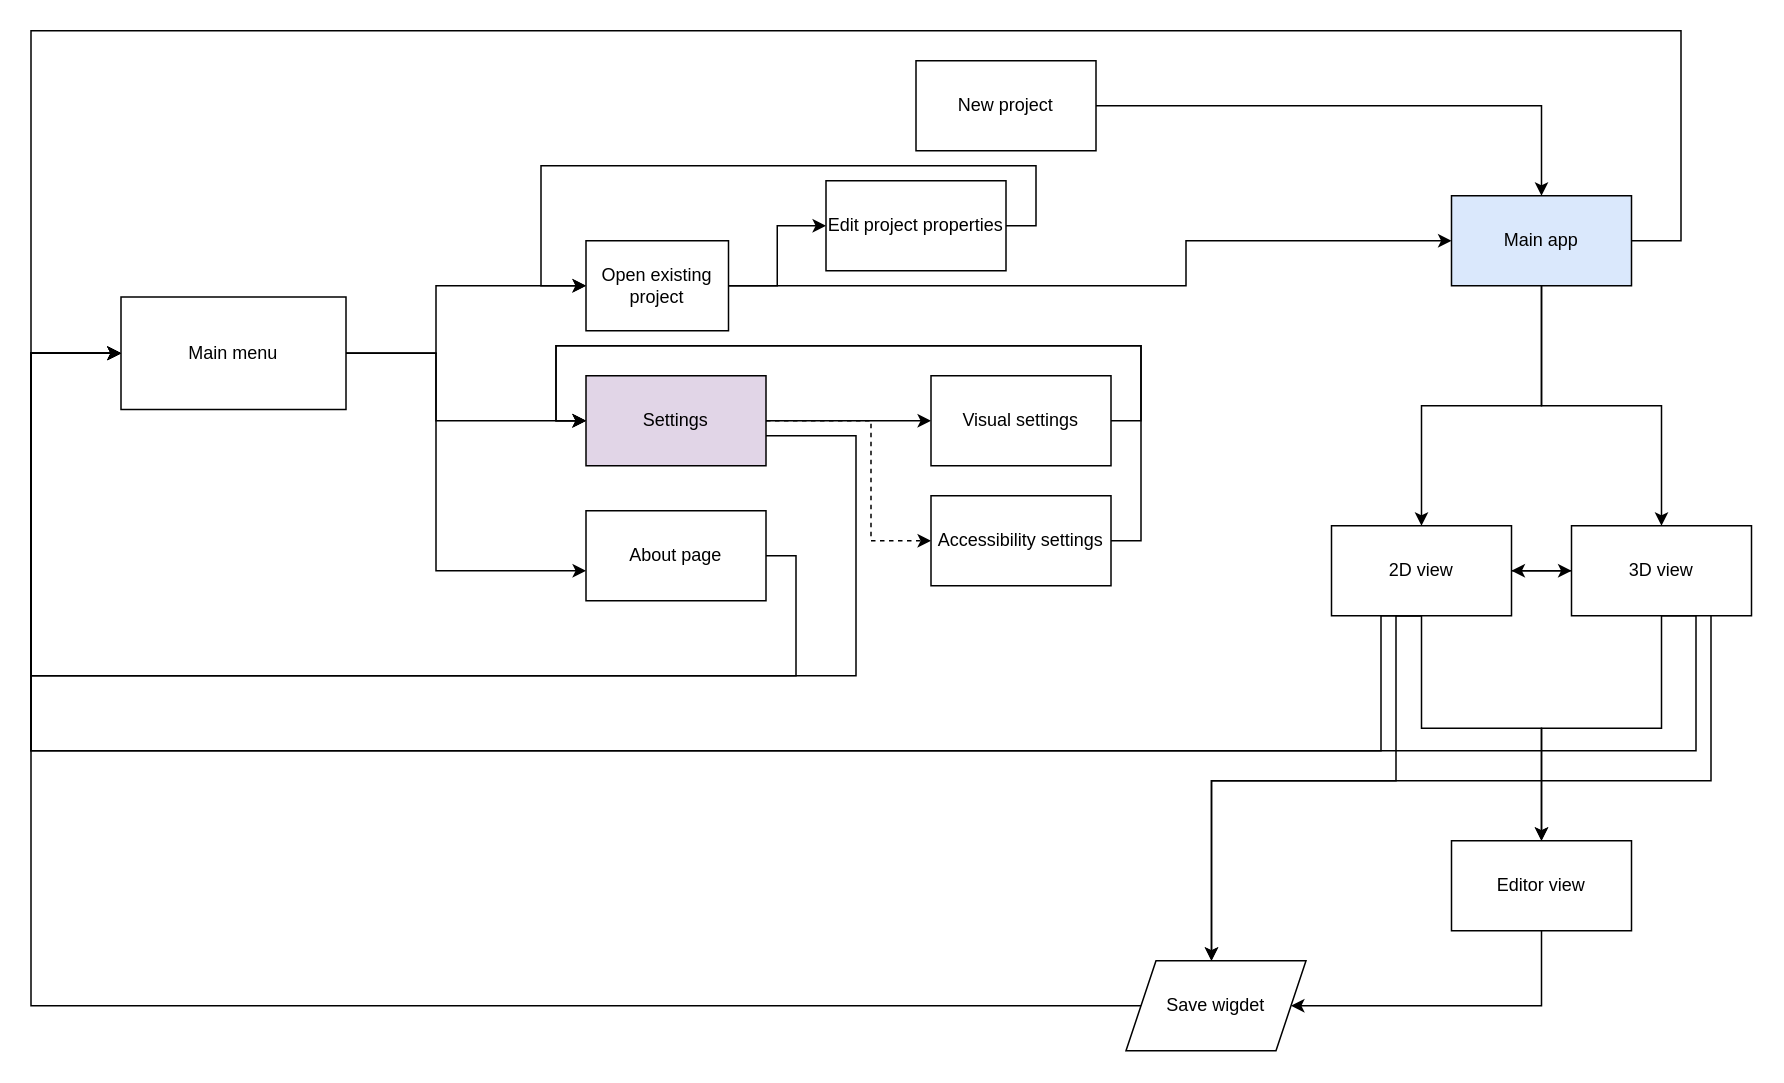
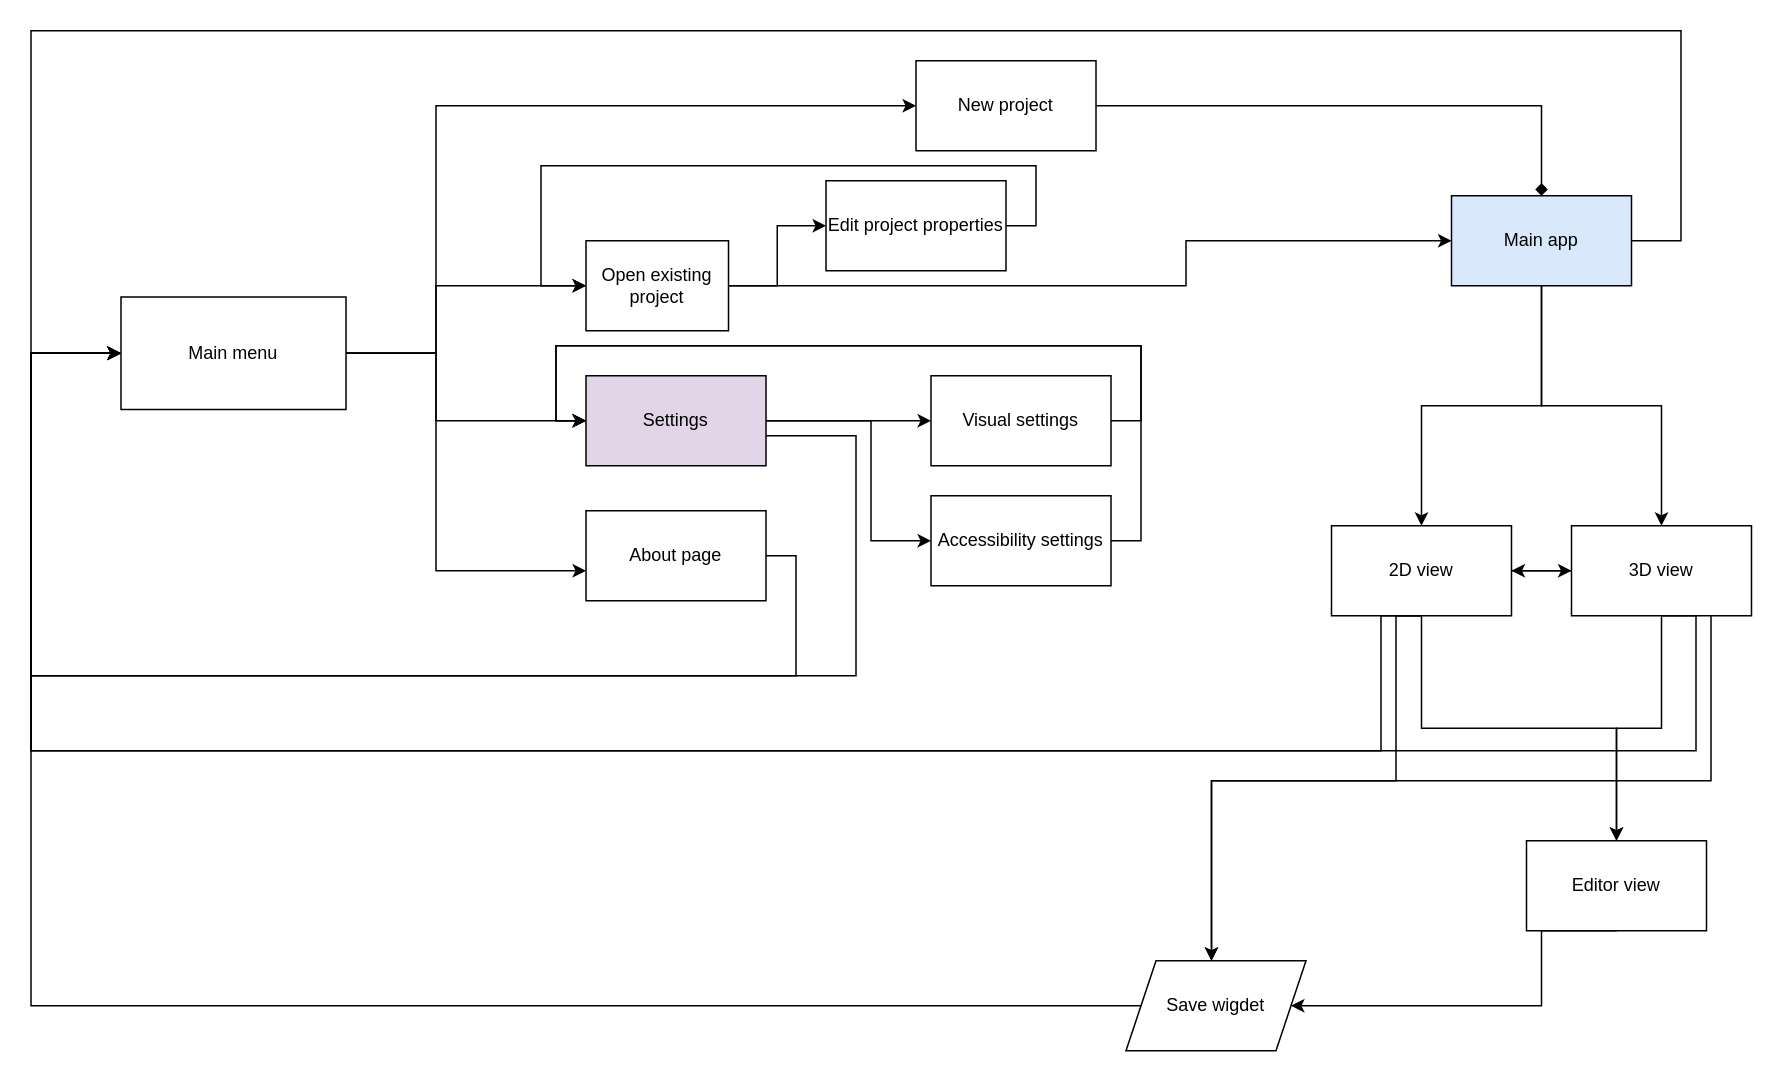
+ <mxCell id="2" value="" style="edgeStyle=orthogonalEdgeStyle;rounded=0;orthogonalLoop=1;jettySize=auto;html=1;" parent="1" source="6" target="8" edge="1"><mxGeometry relative="1" as="geometry"><Array as="points"><mxPoint x="290" y="235" /><mxPoint x="290" y="70" /></Array></mxGeometry></mxCell>
- <mxCell id="7" value="" style="edgeStyle=orthogonalEdgeStyle;rounded=0;orthogonalLoop=1;jettySize=auto;html=1;" parent="1" source="8" target="19" edge="1"><mxGeometry relative="1" as="geometry"><mxPoint x="757" y="70" as="targetPoint" /></mxGeometry></mxCell>
+ <mxCell id="7" value="" style="edgeStyle=orthogonalEdgeStyle;rounded=0;orthogonalLoop=1;jettySize=auto;html=1;endArrow=diamond;" parent="1" source="8" target="19" edge="1"><mxGeometry relative="1" as="geometry"><mxPoint x="757" y="70" as="targetPoint" /></mxGeometry></mxCell>
- <mxCell id="14" value="" style="edgeStyle=orthogonalEdgeStyle;rounded=0;comic=0;sketch=0;orthogonalLoop=1;jettySize=auto;html=1;fontSize=44;elbow=vertical;dashed=1;" parent="1" source="15" target="38" edge="1"><mxGeometry relative="1" as="geometry"><Array as="points"><mxPoint x="580" y="280" /><mxPoint x="580" y="360" /></Array></mxGeometry></mxCell>
+ <mxCell id="14" value="" style="edgeStyle=orthogonalEdgeStyle;rounded=0;comic=0;sketch=0;orthogonalLoop=1;jettySize=auto;html=1;fontSize=44;elbow=vertical;" parent="1" source="15" target="38" edge="1"><mxGeometry relative="1" as="geometry"><Array as="points"><mxPoint x="580" y="280" /><mxPoint x="580" y="360" /></Array></mxGeometry></mxCell>
- <mxCell id="31" value="Editor view" style="whiteSpace=wrap;html=1;" parent="1" vertex="1"><mxGeometry x="967" y="560" width="120" height="60" as="geometry" /></mxCell>
+ <mxCell id="31" value="Editor view" style="whiteSpace=wrap;html=1;" parent="1" vertex="1"><mxGeometry x="1017" y="560" width="120" height="60" as="geometry" /></mxCell>
